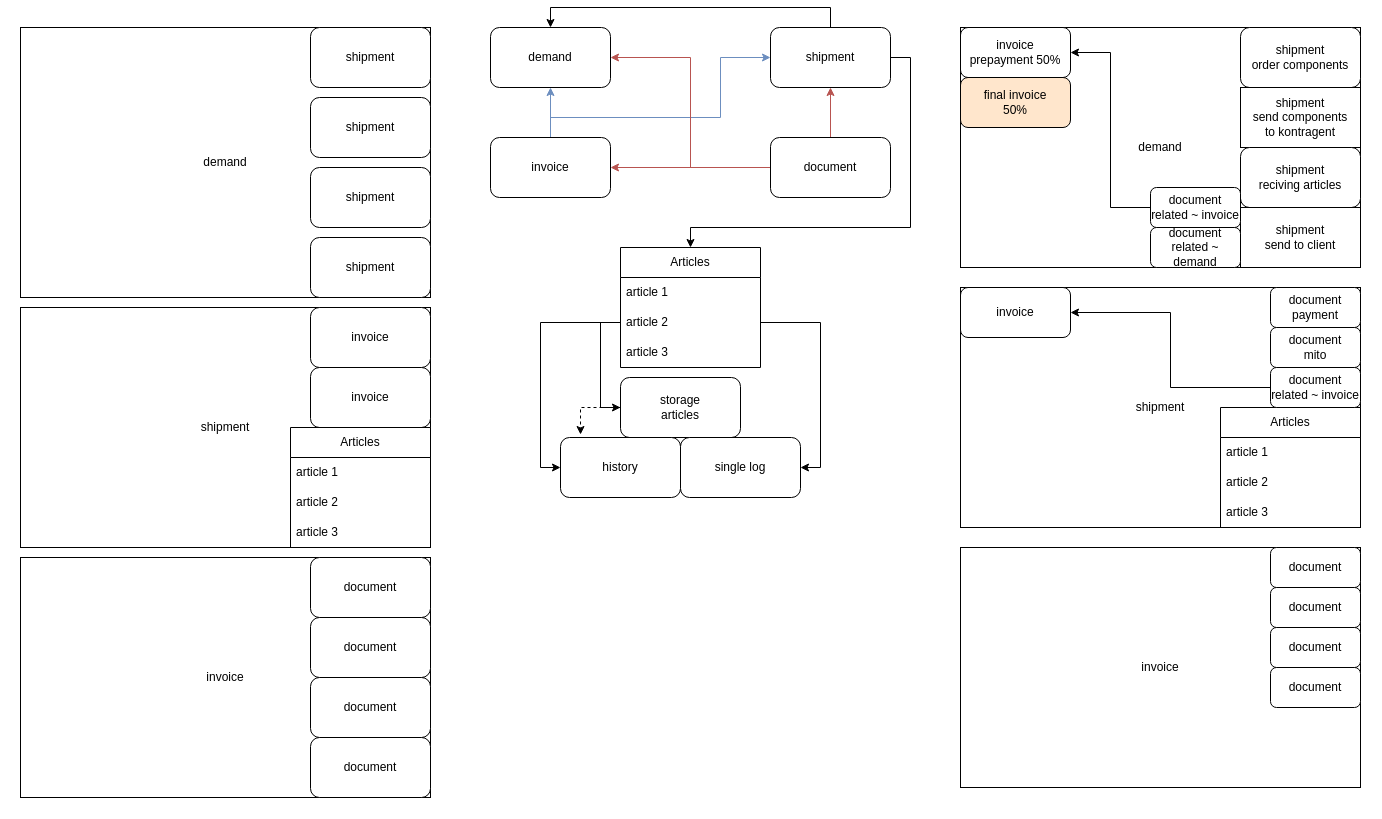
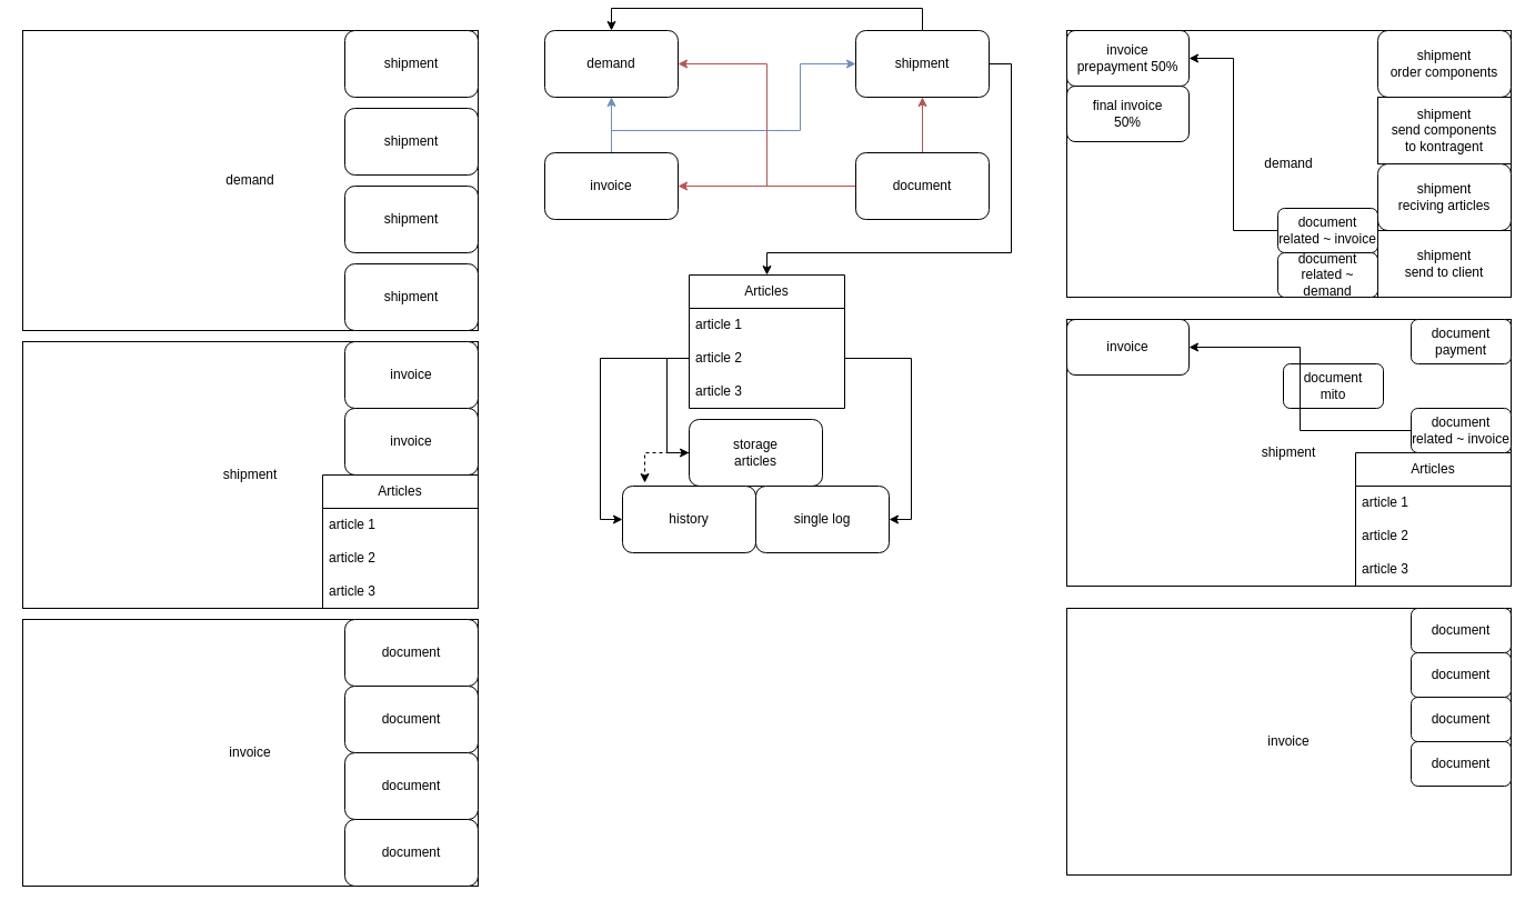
- <mxCell id="56" value="final invoice&lt;br&gt;50%" style="rounded=1;whiteSpace=wrap;html=1;fillColor=#ffe6cc;" vertex="1" parent="1"><mxGeometry x="960" y="70" width="110" height="50" as="geometry" /></mxCell>
+ <mxCell id="56" value="final invoice&lt;br&gt;50%" style="rounded=1;whiteSpace=wrap;html=1;" vertex="1" parent="1"><mxGeometry x="960" y="70" width="110" height="50" as="geometry" /></mxCell>
- <mxCell id="57" value="document&lt;br&gt;mito" style="rounded=1;whiteSpace=wrap;html=1;" vertex="1" parent="1"><mxGeometry x="1270" y="320" width="90" height="40" as="geometry" /></mxCell>
+ <mxCell id="57" value="document&lt;br&gt;mito" style="rounded=1;whiteSpace=wrap;html=1;" vertex="1" parent="1"><mxGeometry x="1155" y="320" width="90" height="40" as="geometry" /></mxCell>
